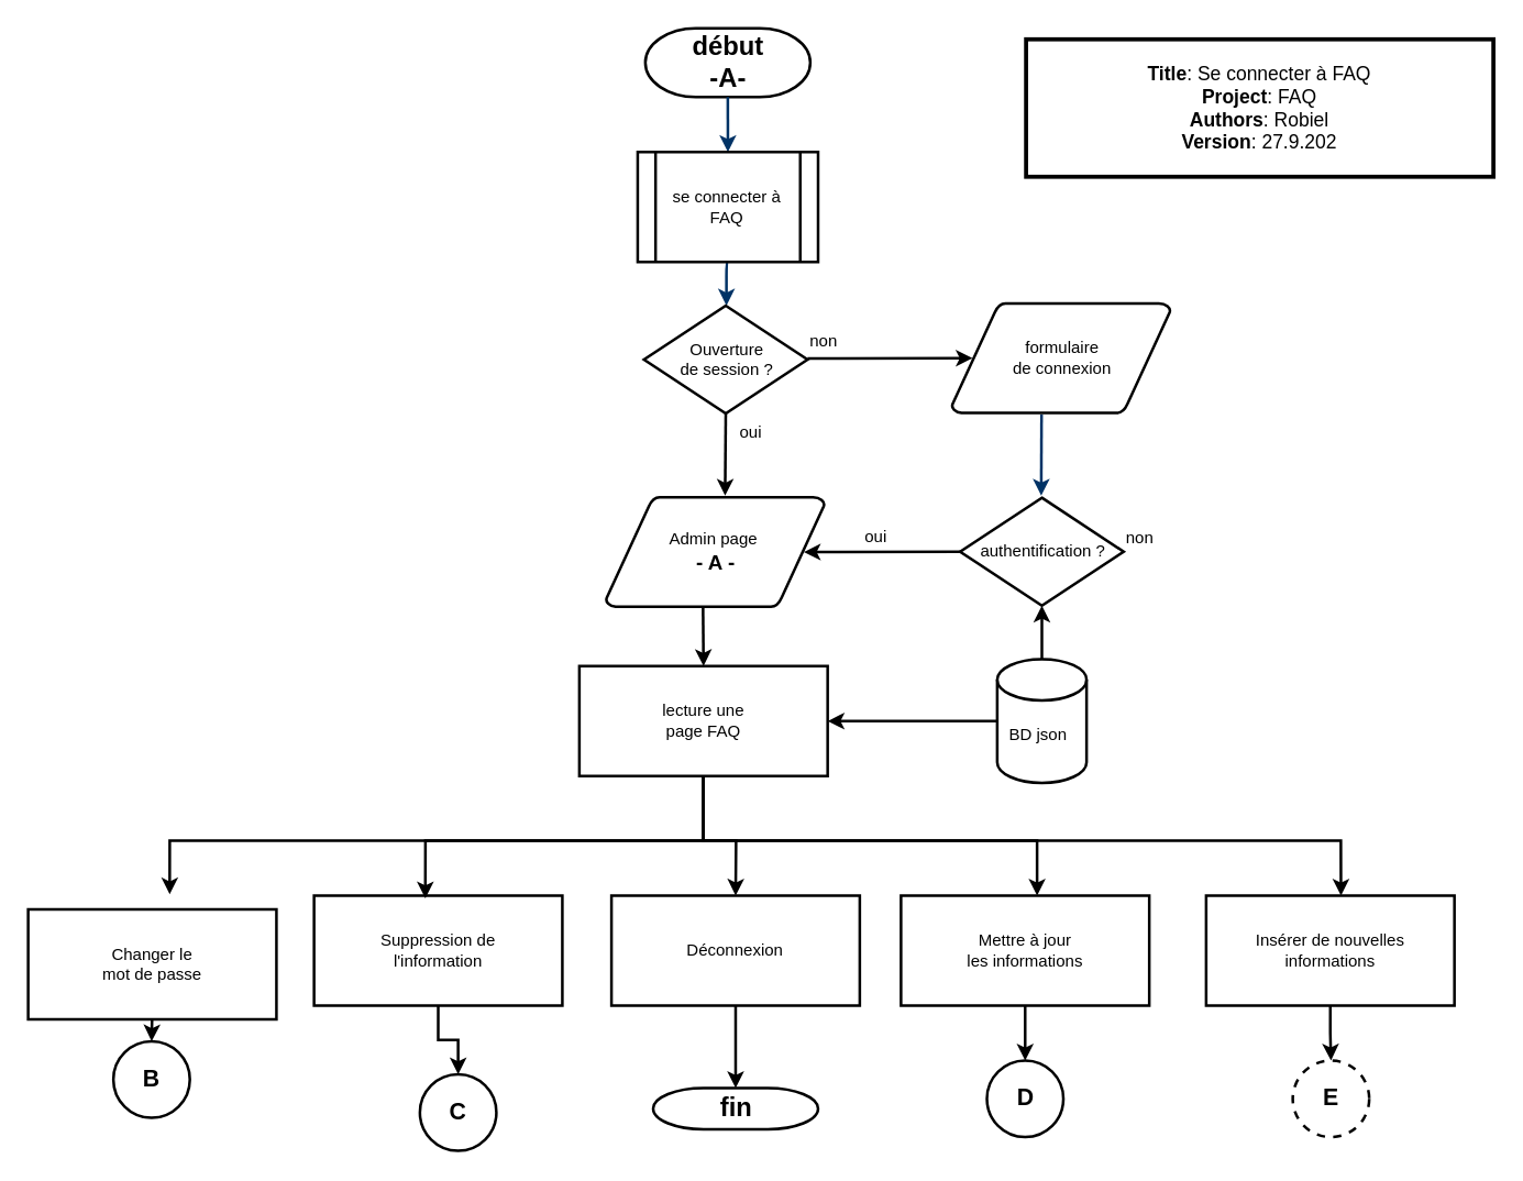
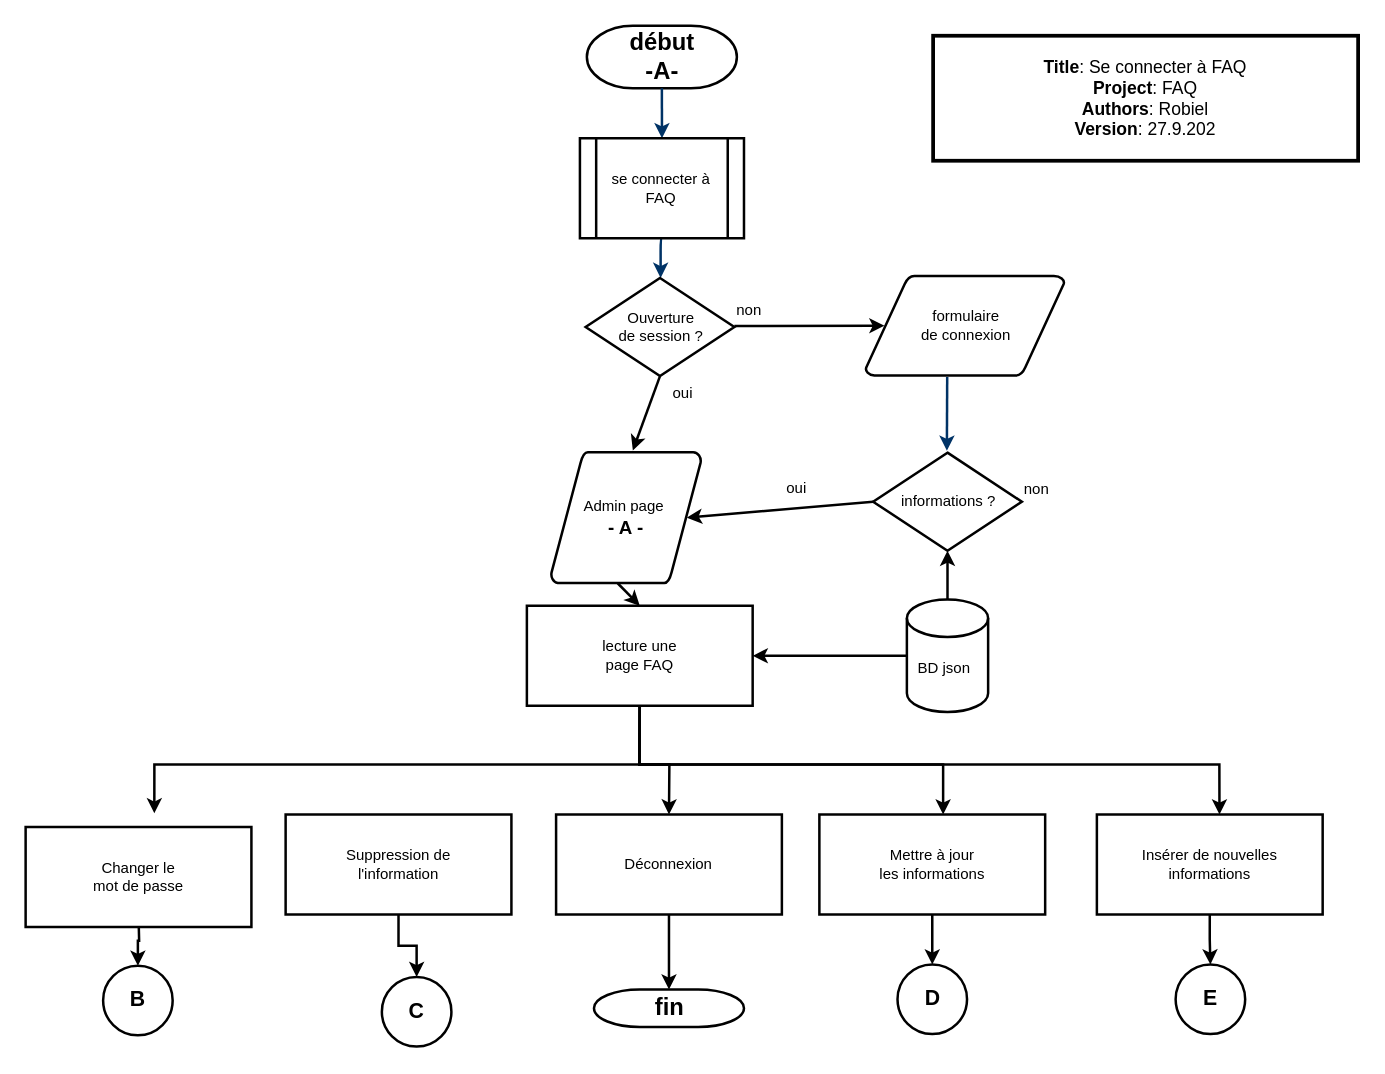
- <mxCell id="13" value="Admin page&amp;nbsp;&lt;br&gt;&lt;b&gt;&lt;font style=&quot;font-size: 15px;&quot;&gt;- A -&lt;/font&gt;&lt;/b&gt;" style="shape=mxgraph.flowchart.data;strokeWidth=2;gradientColor=none;gradientDirection=north;fontStyle=0;html=1;" vertex="1" parent="1"><mxGeometry x="440.37" y="361" width="159" height="80" as="geometry" /></mxCell>
+ <mxCell id="13" value="Admin page&amp;nbsp;&lt;br&gt;&lt;b&gt;&lt;font style=&quot;font-size: 15px;&quot;&gt;- A -&lt;/font&gt;&lt;/b&gt;" style="shape=mxgraph.flowchart.data;strokeWidth=2;gradientColor=none;gradientDirection=north;fontStyle=0;html=1;" vertex="1" parent="1"><mxGeometry x="440.37" y="361" width="120" height="105" as="geometry" /></mxCell>
- <mxCell id="9" value="authentification ?" style="shape=mxgraph.flowchart.decision;strokeWidth=2;gradientColor=none;gradientDirection=north;fontStyle=0;html=1;" vertex="1" parent="1"><mxGeometry x="698" y="361.5" width="119" height="78.5" as="geometry" /></mxCell>
+ <mxCell id="9" value="informations ?" style="shape=mxgraph.flowchart.decision;strokeWidth=2;gradientColor=none;gradientDirection=north;fontStyle=0;html=1;" vertex="1" parent="1"><mxGeometry x="698" y="361.5" width="119" height="78.5" as="geometry" /></mxCell>
- <mxCell id="42" value="" style="endArrow=classic;html=1;rounded=0;strokeWidth=2;exitX=0.5;exitY=1;exitDx=0;exitDy=0;entryX=0.448;entryY=0.025;entryDx=0;entryDy=0;entryPerimeter=0;" edge="1" parent="1" source="28" target="25"><mxGeometry width="50" height="50" relative="1" as="geometry"><mxPoint x="855" y="371" as="sourcePoint" /><mxPoint x="905" y="321" as="targetPoint" /><Array as="points"><mxPoint x="511" y="611" /><mxPoint x="309" y="611" /></Array></mxGeometry></mxCell>
- <mxCell id="31" value="&lt;b&gt;&lt;font style=&quot;font-size: 17px;&quot;&gt;B&lt;/font&gt;&lt;/b&gt;" style="ellipse;whiteSpace=wrap;html=1;aspect=fixed;strokeWidth=2;" vertex="1" parent="1"><mxGeometry x="82" y="757" width="55.63" height="55.63" as="geometry" /></mxCell>
+ <mxCell id="31" value="&lt;b&gt;&lt;font style=&quot;font-size: 17px;&quot;&gt;B&lt;/font&gt;&lt;/b&gt;" style="ellipse;whiteSpace=wrap;html=1;aspect=fixed;strokeWidth=2;" vertex="1" parent="1"><mxGeometry x="82" y="772" width="55.63" height="55.63" as="geometry" /></mxCell>
- <mxCell id="34" value="&lt;b&gt;&lt;font style=&quot;font-size: 17px;&quot;&gt;E&lt;/font&gt;&lt;/b&gt;" style="ellipse;whiteSpace=wrap;html=1;aspect=fixed;strokeWidth=2;dashed=1;" vertex="1" parent="1"><mxGeometry x="940" y="771" width="55.63" height="55.63" as="geometry" /></mxCell>
+ <mxCell id="34" value="&lt;b&gt;&lt;font style=&quot;font-size: 17px;&quot;&gt;E&lt;/font&gt;&lt;/b&gt;" style="ellipse;whiteSpace=wrap;html=1;aspect=fixed;strokeWidth=2;" vertex="1" parent="1"><mxGeometry x="940" y="771" width="55.63" height="55.63" as="geometry" /></mxCell>
